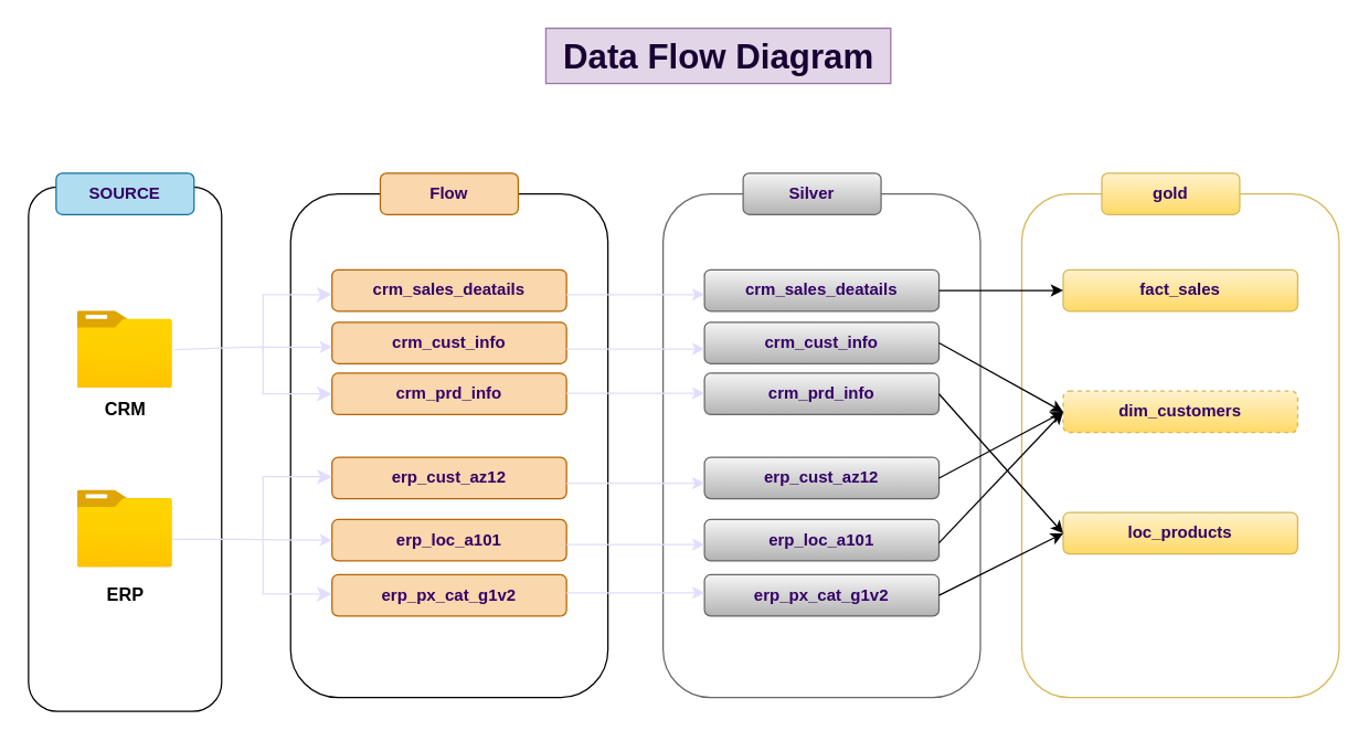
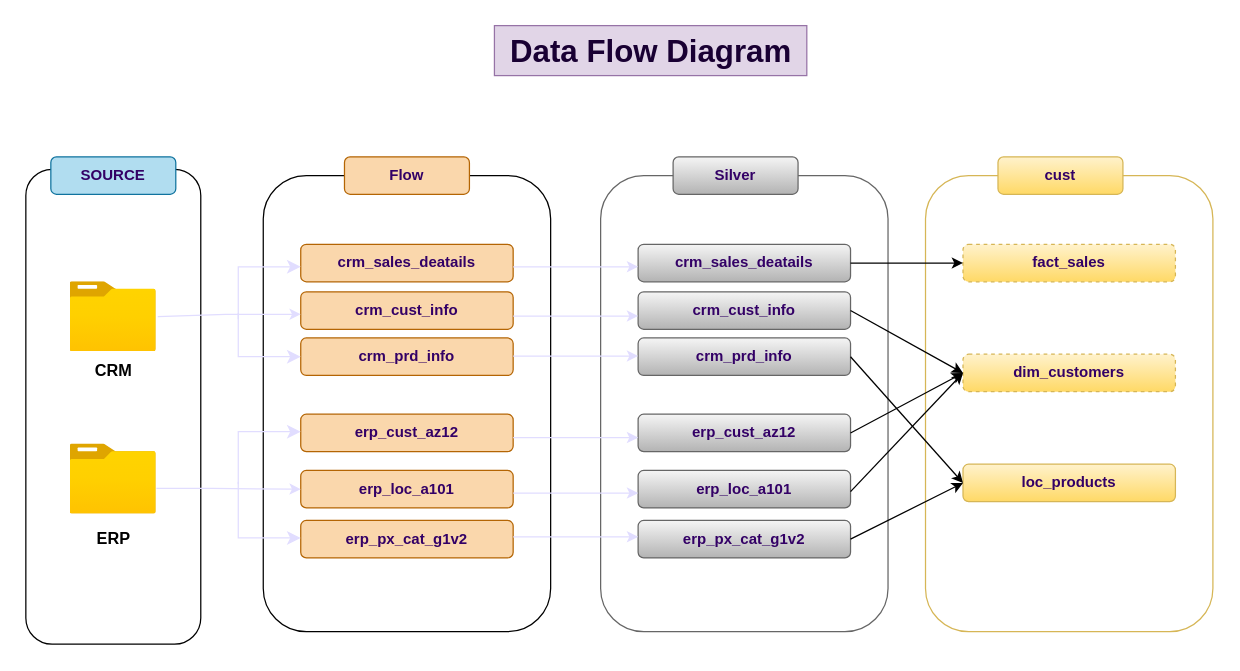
- <mxCell id="39" value="&lt;font color=&quot;#330066&quot;&gt;&lt;b&gt;gold&lt;/b&gt;&lt;/font&gt;" style="rounded=1;whiteSpace=wrap;html=1;fillColor=#fff2cc;strokeColor=#d6b656;gradientColor=#ffd966;" vertex="1" parent="1"><mxGeometry x="798" y="125" width="100" height="30" as="geometry" /></mxCell>
+ <mxCell id="39" value="&lt;font color=&quot;#330066&quot;&gt;&lt;b&gt;cust&lt;/b&gt;&lt;/font&gt;" style="rounded=1;whiteSpace=wrap;html=1;fillColor=#fff2cc;strokeColor=#d6b656;gradientColor=#ffd966;" vertex="1" parent="1"><mxGeometry x="798" y="125" width="100" height="30" as="geometry" /></mxCell>
- <mxCell id="40" value="&lt;font color=&quot;#330066&quot;&gt;&lt;b&gt;fact_sales&lt;/b&gt;&lt;/font&gt;" style="rounded=1;whiteSpace=wrap;html=1;fillColor=#fff2cc;strokeColor=#d6b656;gradientColor=#ffd966;" vertex="1" parent="1"><mxGeometry x="770" y="195" width="170" height="30" as="geometry" /></mxCell>
+ <mxCell id="40" value="&lt;font color=&quot;#330066&quot;&gt;&lt;b&gt;fact_sales&lt;/b&gt;&lt;/font&gt;" style="rounded=1;whiteSpace=wrap;html=1;fillColor=#fff2cc;strokeColor=#d6b656;gradientColor=#ffd966;dashed=1;" vertex="1" parent="1"><mxGeometry x="770" y="195" width="170" height="30" as="geometry" /></mxCell>
